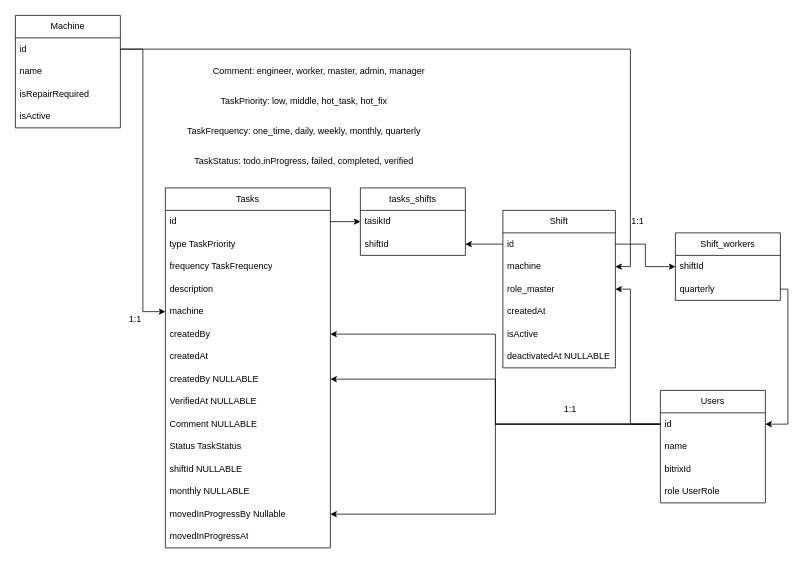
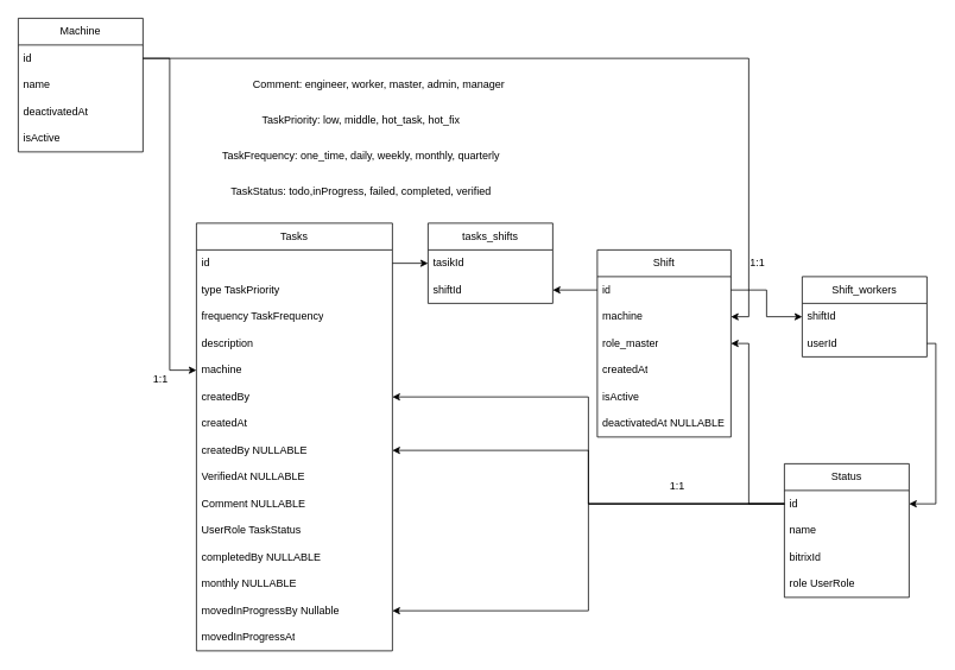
- <mxCell id="26" value="isRepairRequired" style="text;strokeColor=none;fillColor=none;align=left;verticalAlign=middle;spacingLeft=4;spacingRight=4;overflow=hidden;points=[[0,0.5],[1,0.5]];portConstraint=eastwest;rotatable=0;whiteSpace=wrap;html=1;" vertex="1" parent="23"><mxGeometry y="90" width="140" height="30" as="geometry" /></mxCell>
+ <mxCell id="26" value="deactivatedAt" style="text;strokeColor=none;fillColor=none;align=left;verticalAlign=middle;spacingLeft=4;spacingRight=4;overflow=hidden;points=[[0,0.5],[1,0.5]];portConstraint=eastwest;rotatable=0;whiteSpace=wrap;html=1;" vertex="1" parent="23"><mxGeometry y="90" width="140" height="30" as="geometry" /></mxCell>
- <mxCell id="54" value="quarterly" style="text;strokeColor=none;fillColor=none;align=left;verticalAlign=middle;spacingLeft=4;spacingRight=4;overflow=hidden;points=[[0,0.5],[1,0.5]];portConstraint=eastwest;rotatable=0;whiteSpace=wrap;html=1;" vertex="1" parent="52"><mxGeometry y="60" width="140" height="30" as="geometry" /></mxCell>
+ <mxCell id="54" value="userId" style="text;strokeColor=none;fillColor=none;align=left;verticalAlign=middle;spacingLeft=4;spacingRight=4;overflow=hidden;points=[[0,0.5],[1,0.5]];portConstraint=eastwest;rotatable=0;whiteSpace=wrap;html=1;" vertex="1" parent="52"><mxGeometry y="60" width="140" height="30" as="geometry" /></mxCell>
- <mxCell id="2" value="Users" style="swimlane;fontStyle=0;childLayout=stackLayout;horizontal=1;startSize=30;horizontalStack=0;resizeParent=1;resizeParentMax=0;resizeLast=0;collapsible=1;marginBottom=0;whiteSpace=wrap;html=1;" vertex="1" parent="1"><mxGeometry x="880" y="520" width="140" height="150" as="geometry" /></mxCell>
+ <mxCell id="2" value="Status" style="swimlane;fontStyle=0;childLayout=stackLayout;horizontal=1;startSize=30;horizontalStack=0;resizeParent=1;resizeParentMax=0;resizeLast=0;collapsible=1;marginBottom=0;whiteSpace=wrap;html=1;" vertex="1" parent="1"><mxGeometry x="880" y="520" width="140" height="150" as="geometry" /></mxCell>
- <mxCell id="18" value="Status TaskStatus" style="text;strokeColor=none;fillColor=none;align=left;verticalAlign=middle;spacingLeft=4;spacingRight=4;overflow=hidden;points=[[0,0.5],[1,0.5]];portConstraint=eastwest;rotatable=0;whiteSpace=wrap;html=1;" vertex="1" parent="7"><mxGeometry y="330" width="220" height="30" as="geometry" /></mxCell>
+ <mxCell id="18" value="UserRole TaskStatus" style="text;strokeColor=none;fillColor=none;align=left;verticalAlign=middle;spacingLeft=4;spacingRight=4;overflow=hidden;points=[[0,0.5],[1,0.5]];portConstraint=eastwest;rotatable=0;whiteSpace=wrap;html=1;" vertex="1" parent="7"><mxGeometry y="330" width="220" height="30" as="geometry" /></mxCell>
- <mxCell id="19" value="shiftId NULLABLE" style="text;strokeColor=none;fillColor=none;align=left;verticalAlign=middle;spacingLeft=4;spacingRight=4;overflow=hidden;points=[[0,0.5],[1,0.5]];portConstraint=eastwest;rotatable=0;whiteSpace=wrap;html=1;" vertex="1" parent="7"><mxGeometry y="360" width="220" height="30" as="geometry" /></mxCell>
+ <mxCell id="19" value="completedBy NULLABLE" style="text;strokeColor=none;fillColor=none;align=left;verticalAlign=middle;spacingLeft=4;spacingRight=4;overflow=hidden;points=[[0,0.5],[1,0.5]];portConstraint=eastwest;rotatable=0;whiteSpace=wrap;html=1;" vertex="1" parent="7"><mxGeometry y="360" width="220" height="30" as="geometry" /></mxCell>
